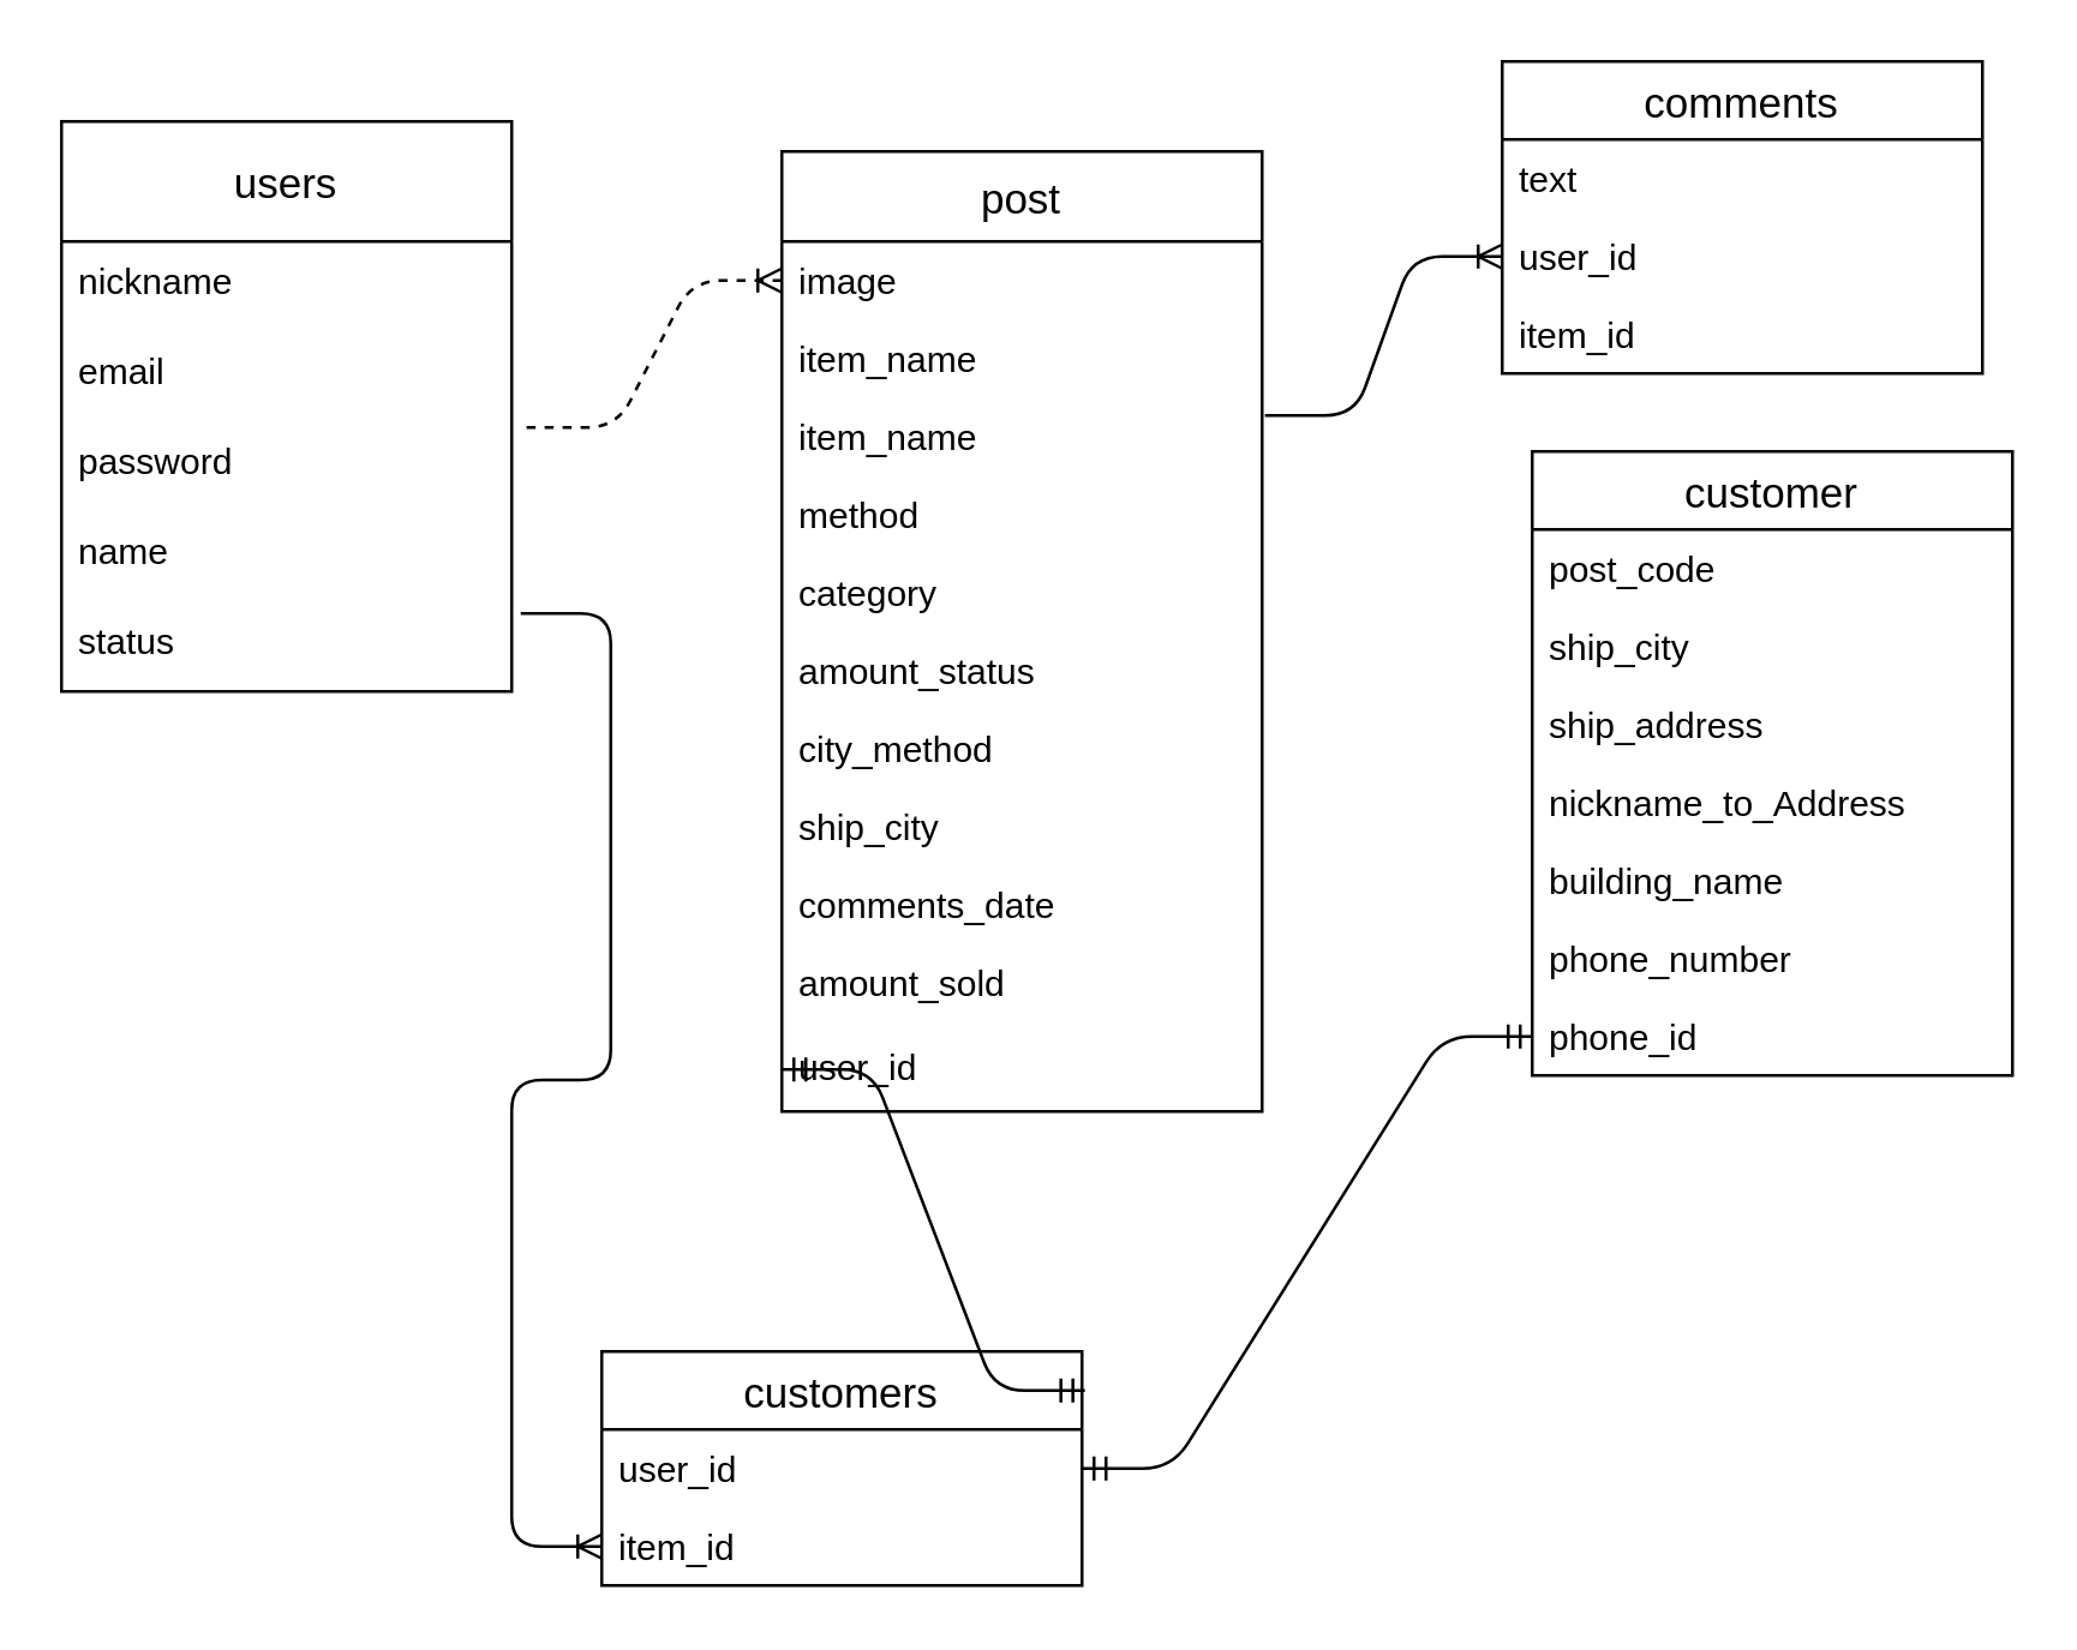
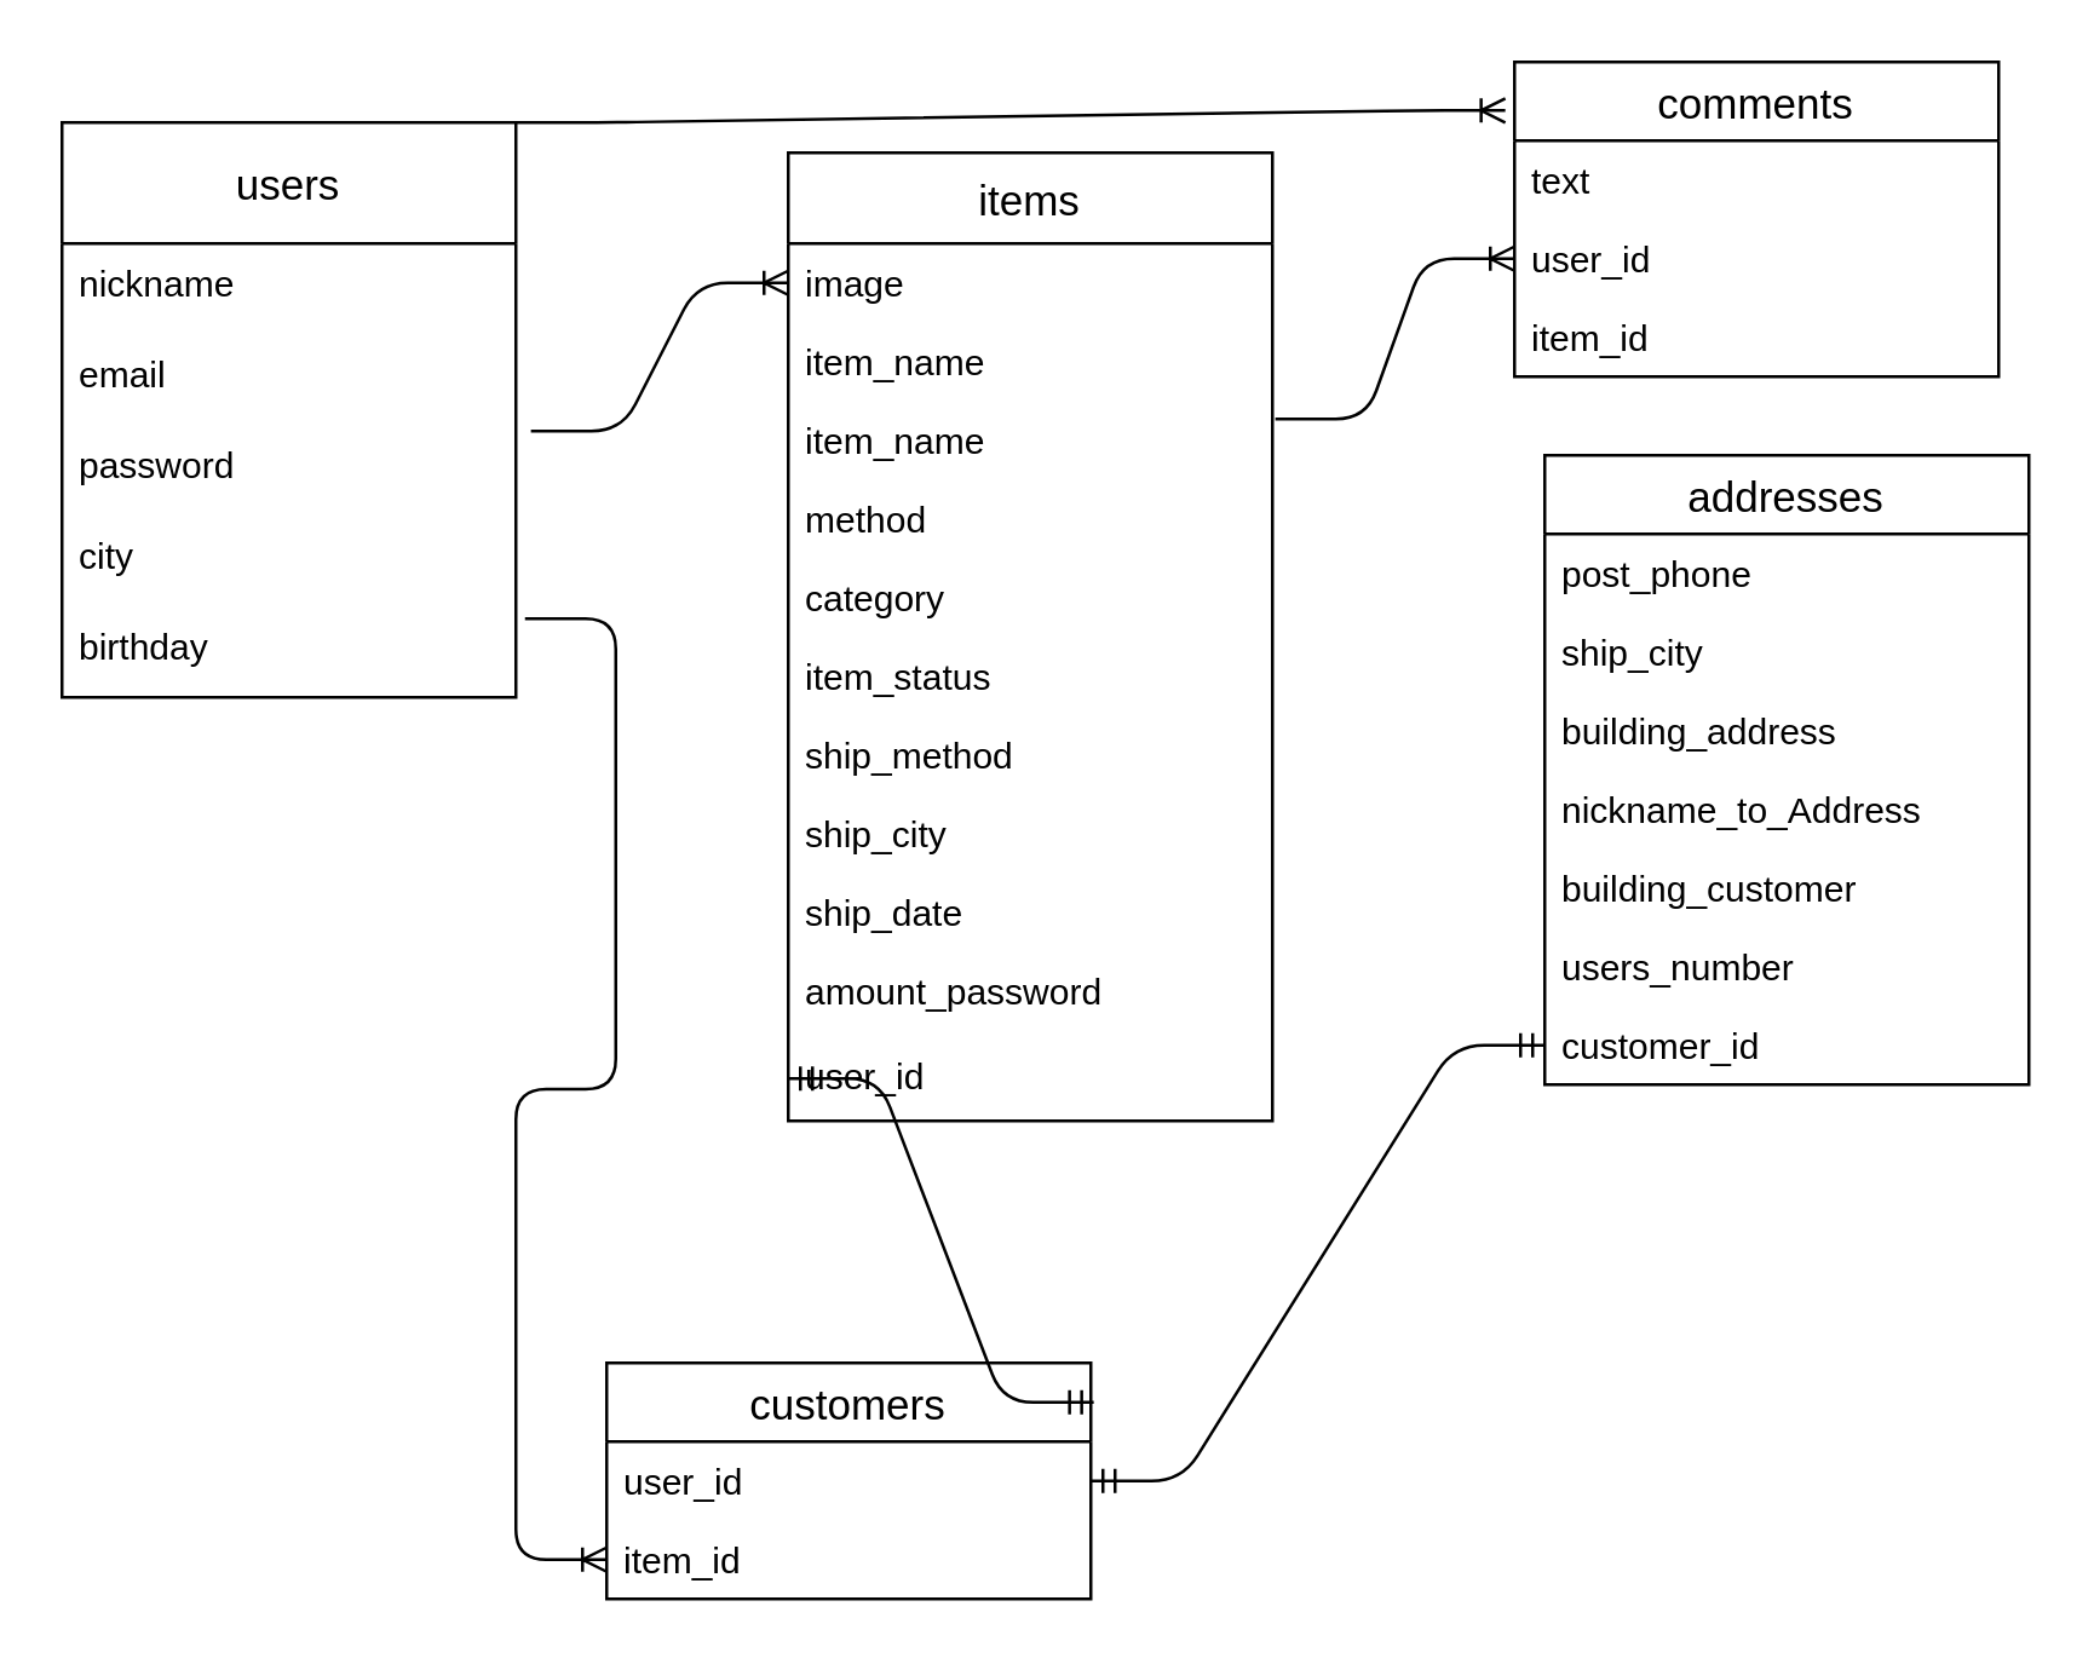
+ <mxCell id="24" value="" style="edgeStyle=entityRelationEdgeStyle;fontSize=12;html=1;endArrow=ERoneToMany;exitX=1;exitY=0;exitDx=0;exitDy=0;entryX=-0.019;entryY=0.154;entryDx=0;entryDy=0;entryPerimeter=0;" edge="1" parent="1" source="17" target="5"><mxGeometry width="100" height="100" relative="1" as="geometry"><mxPoint x="170" y="40" as="sourcePoint" /><mxPoint x="320" y="20" as="targetPoint" /></mxGeometry></mxCell>
- <mxCell id="25" value="post" style="swimlane;fontStyle=0;childLayout=stackLayout;horizontal=1;startSize=30;horizontalStack=0;resizeParent=1;resizeParentMax=0;resizeLast=0;collapsible=1;marginBottom=0;align=center;fontSize=14;" vertex="1" parent="1"><mxGeometry x="260" y="50" width="160" height="320" as="geometry" /></mxCell>
+ <mxCell id="25" value="items" style="swimlane;fontStyle=0;childLayout=stackLayout;horizontal=1;startSize=30;horizontalStack=0;resizeParent=1;resizeParentMax=0;resizeLast=0;collapsible=1;marginBottom=0;align=center;fontSize=14;" vertex="1" parent="1"><mxGeometry x="260" y="50" width="160" height="320" as="geometry" /></mxCell>
- <mxCell id="3" value="" style="edgeStyle=entityRelationEdgeStyle;fontSize=12;html=1;endArrow=ERoneToMany;entryX=0;entryY=0.5;entryDx=0;entryDy=0;exitX=1.033;exitY=0.067;exitDx=0;exitDy=0;exitPerimeter=0;dashed=1;" edge="1" parent="1" source="20" target="26"><mxGeometry width="100" height="100" relative="1" as="geometry"><mxPoint x="70" y="210" as="sourcePoint" /><mxPoint x="170" y="110" as="targetPoint" /></mxGeometry></mxCell>
+ <mxCell id="3" value="" style="edgeStyle=entityRelationEdgeStyle;fontSize=12;html=1;endArrow=ERoneToMany;entryX=0;entryY=0.5;entryDx=0;entryDy=0;exitX=1.033;exitY=0.067;exitDx=0;exitDy=0;exitPerimeter=0;" edge="1" parent="1" source="20" target="26"><mxGeometry width="100" height="100" relative="1" as="geometry"><mxPoint x="70" y="210" as="sourcePoint" /><mxPoint x="170" y="110" as="targetPoint" /></mxGeometry></mxCell>
- <mxCell id="9" value="customer" style="swimlane;fontStyle=0;childLayout=stackLayout;horizontal=1;startSize=26;horizontalStack=0;resizeParent=1;resizeParentMax=0;resizeLast=0;collapsible=1;marginBottom=0;align=center;fontSize=14;" vertex="1" parent="1"><mxGeometry x="510" y="150" width="160" height="208" as="geometry" /></mxCell>
+ <mxCell id="9" value="addresses" style="swimlane;fontStyle=0;childLayout=stackLayout;horizontal=1;startSize=26;horizontalStack=0;resizeParent=1;resizeParentMax=0;resizeLast=0;collapsible=1;marginBottom=0;align=center;fontSize=14;" vertex="1" parent="1"><mxGeometry x="510" y="150" width="160" height="208" as="geometry" /></mxCell>
- <mxCell id="21" value="name" style="text;strokeColor=none;fillColor=none;spacingLeft=4;spacingRight=4;overflow=hidden;rotatable=0;points=[[0,0.5],[1,0.5]];portConstraint=eastwest;fontSize=12;" vertex="1" parent="17"><mxGeometry y="130" width="150" height="30" as="geometry" /></mxCell>
+ <mxCell id="21" value="city" style="text;strokeColor=none;fillColor=none;spacingLeft=4;spacingRight=4;overflow=hidden;rotatable=0;points=[[0,0.5],[1,0.5]];portConstraint=eastwest;fontSize=12;" vertex="1" parent="17"><mxGeometry y="130" width="150" height="30" as="geometry" /></mxCell>
- <mxCell id="10" value="post_code" style="text;strokeColor=none;fillColor=none;spacingLeft=4;spacingRight=4;overflow=hidden;rotatable=0;points=[[0,0.5],[1,0.5]];portConstraint=eastwest;fontSize=12;" vertex="1" parent="9"><mxGeometry y="26" width="160" height="26" as="geometry" /></mxCell>
+ <mxCell id="10" value="post_phone" style="text;strokeColor=none;fillColor=none;spacingLeft=4;spacingRight=4;overflow=hidden;rotatable=0;points=[[0,0.5],[1,0.5]];portConstraint=eastwest;fontSize=12;" vertex="1" parent="9"><mxGeometry y="26" width="160" height="26" as="geometry" /></mxCell>
- <mxCell id="22" value="status&#10;" style="text;strokeColor=none;fillColor=none;spacingLeft=4;spacingRight=4;overflow=hidden;rotatable=0;points=[[0,0.5],[1,0.5]];portConstraint=eastwest;fontSize=12;" vertex="1" parent="17"><mxGeometry y="160" width="150" height="30" as="geometry" /></mxCell>
+ <mxCell id="22" value="birthday&#10;" style="text;strokeColor=none;fillColor=none;spacingLeft=4;spacingRight=4;overflow=hidden;rotatable=0;points=[[0,0.5],[1,0.5]];portConstraint=eastwest;fontSize=12;" vertex="1" parent="17"><mxGeometry y="160" width="150" height="30" as="geometry" /></mxCell>
- <mxCell id="31" value="amount_status" style="text;strokeColor=none;fillColor=none;spacingLeft=4;spacingRight=4;overflow=hidden;rotatable=0;points=[[0,0.5],[1,0.5]];portConstraint=eastwest;fontSize=12;" vertex="1" parent="25"><mxGeometry y="160" width="160" height="26" as="geometry" /></mxCell>
+ <mxCell id="31" value="item_status" style="text;strokeColor=none;fillColor=none;spacingLeft=4;spacingRight=4;overflow=hidden;rotatable=0;points=[[0,0.5],[1,0.5]];portConstraint=eastwest;fontSize=12;" vertex="1" parent="25"><mxGeometry y="160" width="160" height="26" as="geometry" /></mxCell>
- <mxCell id="12" value="ship_address" style="text;strokeColor=none;fillColor=none;spacingLeft=4;spacingRight=4;overflow=hidden;rotatable=0;points=[[0,0.5],[1,0.5]];portConstraint=eastwest;fontSize=12;" vertex="1" parent="9"><mxGeometry y="78" width="160" height="26" as="geometry" /></mxCell>
+ <mxCell id="12" value="building_address" style="text;strokeColor=none;fillColor=none;spacingLeft=4;spacingRight=4;overflow=hidden;rotatable=0;points=[[0,0.5],[1,0.5]];portConstraint=eastwest;fontSize=12;" vertex="1" parent="9"><mxGeometry y="78" width="160" height="26" as="geometry" /></mxCell>
- <mxCell id="32" value="city_method" style="text;strokeColor=none;fillColor=none;spacingLeft=4;spacingRight=4;overflow=hidden;rotatable=0;points=[[0,0.5],[1,0.5]];portConstraint=eastwest;fontSize=12;" vertex="1" parent="25"><mxGeometry y="186" width="160" height="26" as="geometry" /></mxCell>
+ <mxCell id="32" value="ship_method" style="text;strokeColor=none;fillColor=none;spacingLeft=4;spacingRight=4;overflow=hidden;rotatable=0;points=[[0,0.5],[1,0.5]];portConstraint=eastwest;fontSize=12;" vertex="1" parent="25"><mxGeometry y="186" width="160" height="26" as="geometry" /></mxCell>
- <mxCell id="14" value="building_name" style="text;strokeColor=none;fillColor=none;spacingLeft=4;spacingRight=4;overflow=hidden;rotatable=0;points=[[0,0.5],[1,0.5]];portConstraint=eastwest;fontSize=12;" vertex="1" parent="9"><mxGeometry y="130" width="160" height="26" as="geometry" /></mxCell>
+ <mxCell id="14" value="building_customer" style="text;strokeColor=none;fillColor=none;spacingLeft=4;spacingRight=4;overflow=hidden;rotatable=0;points=[[0,0.5],[1,0.5]];portConstraint=eastwest;fontSize=12;" vertex="1" parent="9"><mxGeometry y="130" width="160" height="26" as="geometry" /></mxCell>
- <mxCell id="34" value="comments_date" style="text;strokeColor=none;fillColor=none;spacingLeft=4;spacingRight=4;overflow=hidden;rotatable=0;points=[[0,0.5],[1,0.5]];portConstraint=eastwest;fontSize=12;" vertex="1" parent="25"><mxGeometry y="238" width="160" height="26" as="geometry" /></mxCell>
+ <mxCell id="34" value="ship_date" style="text;strokeColor=none;fillColor=none;spacingLeft=4;spacingRight=4;overflow=hidden;rotatable=0;points=[[0,0.5],[1,0.5]];portConstraint=eastwest;fontSize=12;" vertex="1" parent="25"><mxGeometry y="238" width="160" height="26" as="geometry" /></mxCell>
- <mxCell id="15" value="phone_number" style="text;strokeColor=none;fillColor=none;spacingLeft=4;spacingRight=4;overflow=hidden;rotatable=0;points=[[0,0.5],[1,0.5]];portConstraint=eastwest;fontSize=12;" vertex="1" parent="9"><mxGeometry y="156" width="160" height="26" as="geometry" /></mxCell>
+ <mxCell id="15" value="users_number" style="text;strokeColor=none;fillColor=none;spacingLeft=4;spacingRight=4;overflow=hidden;rotatable=0;points=[[0,0.5],[1,0.5]];portConstraint=eastwest;fontSize=12;" vertex="1" parent="9"><mxGeometry y="156" width="160" height="26" as="geometry" /></mxCell>
- <mxCell id="35" value="amount_sold" style="text;strokeColor=none;fillColor=none;spacingLeft=4;spacingRight=4;overflow=hidden;rotatable=0;points=[[0,0.5],[1,0.5]];portConstraint=eastwest;fontSize=12;" vertex="1" parent="25"><mxGeometry y="264" width="160" height="28" as="geometry" /></mxCell>
+ <mxCell id="35" value="amount_password" style="text;strokeColor=none;fillColor=none;spacingLeft=4;spacingRight=4;overflow=hidden;rotatable=0;points=[[0,0.5],[1,0.5]];portConstraint=eastwest;fontSize=12;" vertex="1" parent="25"><mxGeometry y="264" width="160" height="28" as="geometry" /></mxCell>
- <mxCell id="16" value="phone_id" style="text;strokeColor=none;fillColor=none;spacingLeft=4;spacingRight=4;overflow=hidden;rotatable=0;points=[[0,0.5],[1,0.5]];portConstraint=eastwest;fontSize=12;" vertex="1" parent="9"><mxGeometry y="182" width="160" height="26" as="geometry" /></mxCell>
+ <mxCell id="16" value="customer_id" style="text;strokeColor=none;fillColor=none;spacingLeft=4;spacingRight=4;overflow=hidden;rotatable=0;points=[[0,0.5],[1,0.5]];portConstraint=eastwest;fontSize=12;" vertex="1" parent="9"><mxGeometry y="182" width="160" height="26" as="geometry" /></mxCell>
